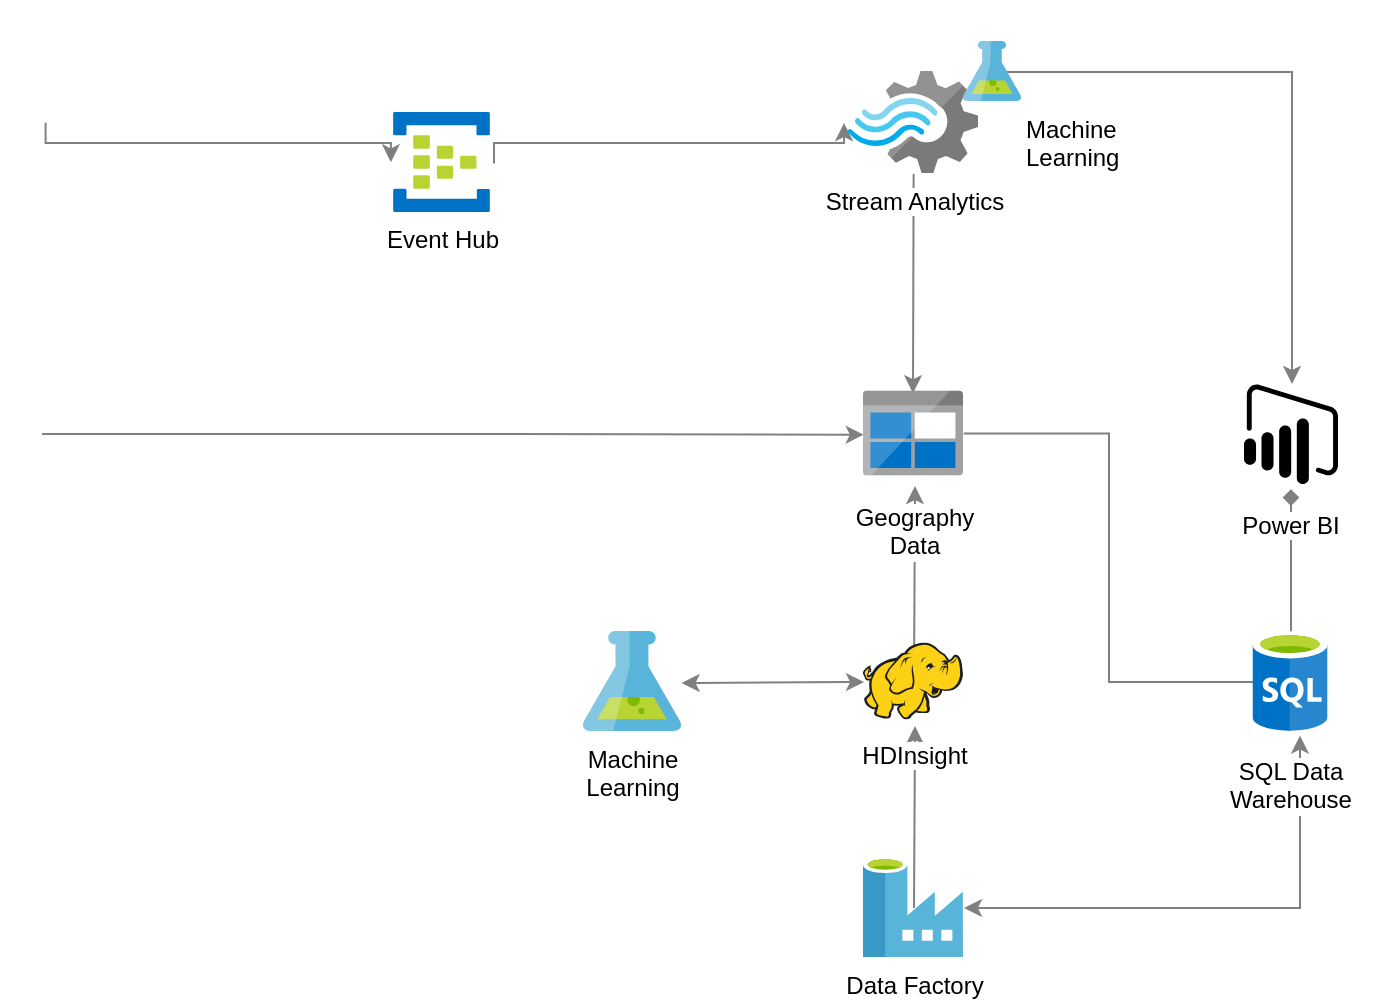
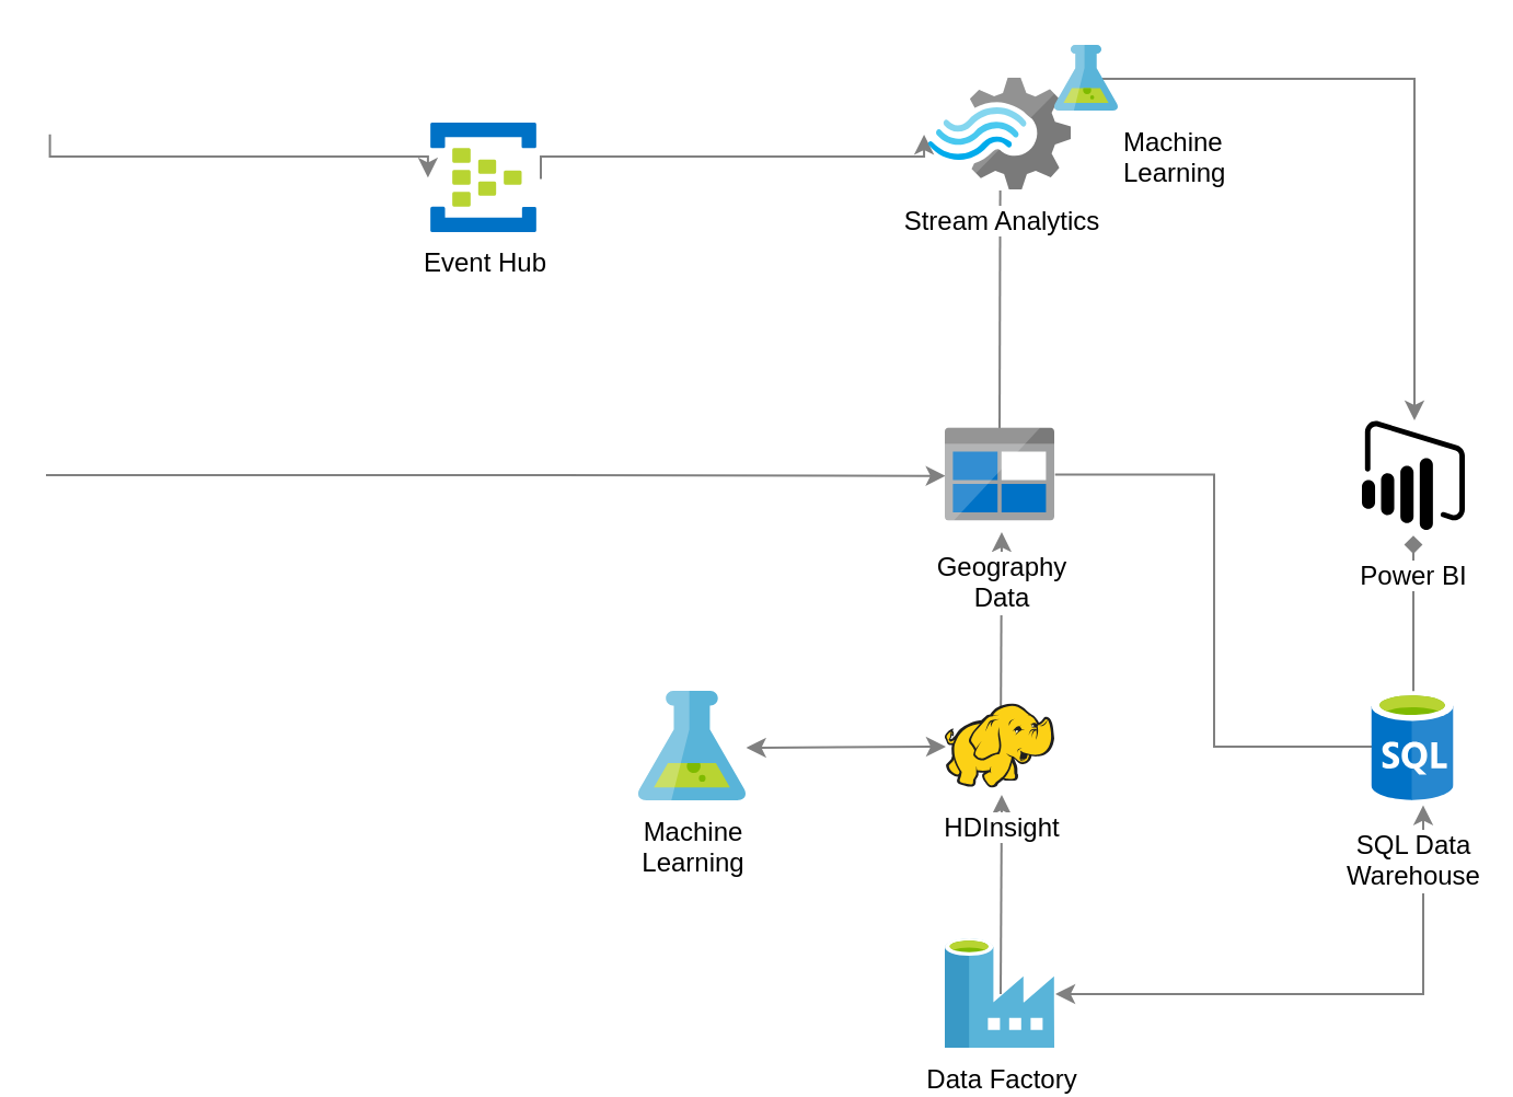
- <mxCell id="5" style="edgeStyle=elbowEdgeStyle;rounded=0;orthogonalLoop=1;jettySize=auto;html=1;strokeColor=#808080;entryX=0.496;entryY=0.02;entryDx=0;entryDy=0;entryPerimeter=0;exitX=0.497;exitY=1;exitDx=0;exitDy=0;exitPerimeter=0;" parent="1" source="14" target="16" edge="1"><mxGeometry relative="1" as="geometry" /></mxCell>
+ <mxCell id="5" style="edgeStyle=elbowEdgeStyle;rounded=0;orthogonalLoop=1;jettySize=auto;html=1;strokeColor=#808080;entryX=0.496;entryY=0.02;entryDx=0;entryDy=0;entryPerimeter=0;exitX=0.497;exitY=1;exitDx=0;exitDy=0;exitPerimeter=0;endArrow=none;" parent="1" source="14" target="16" edge="1"><mxGeometry relative="1" as="geometry" /></mxCell>
